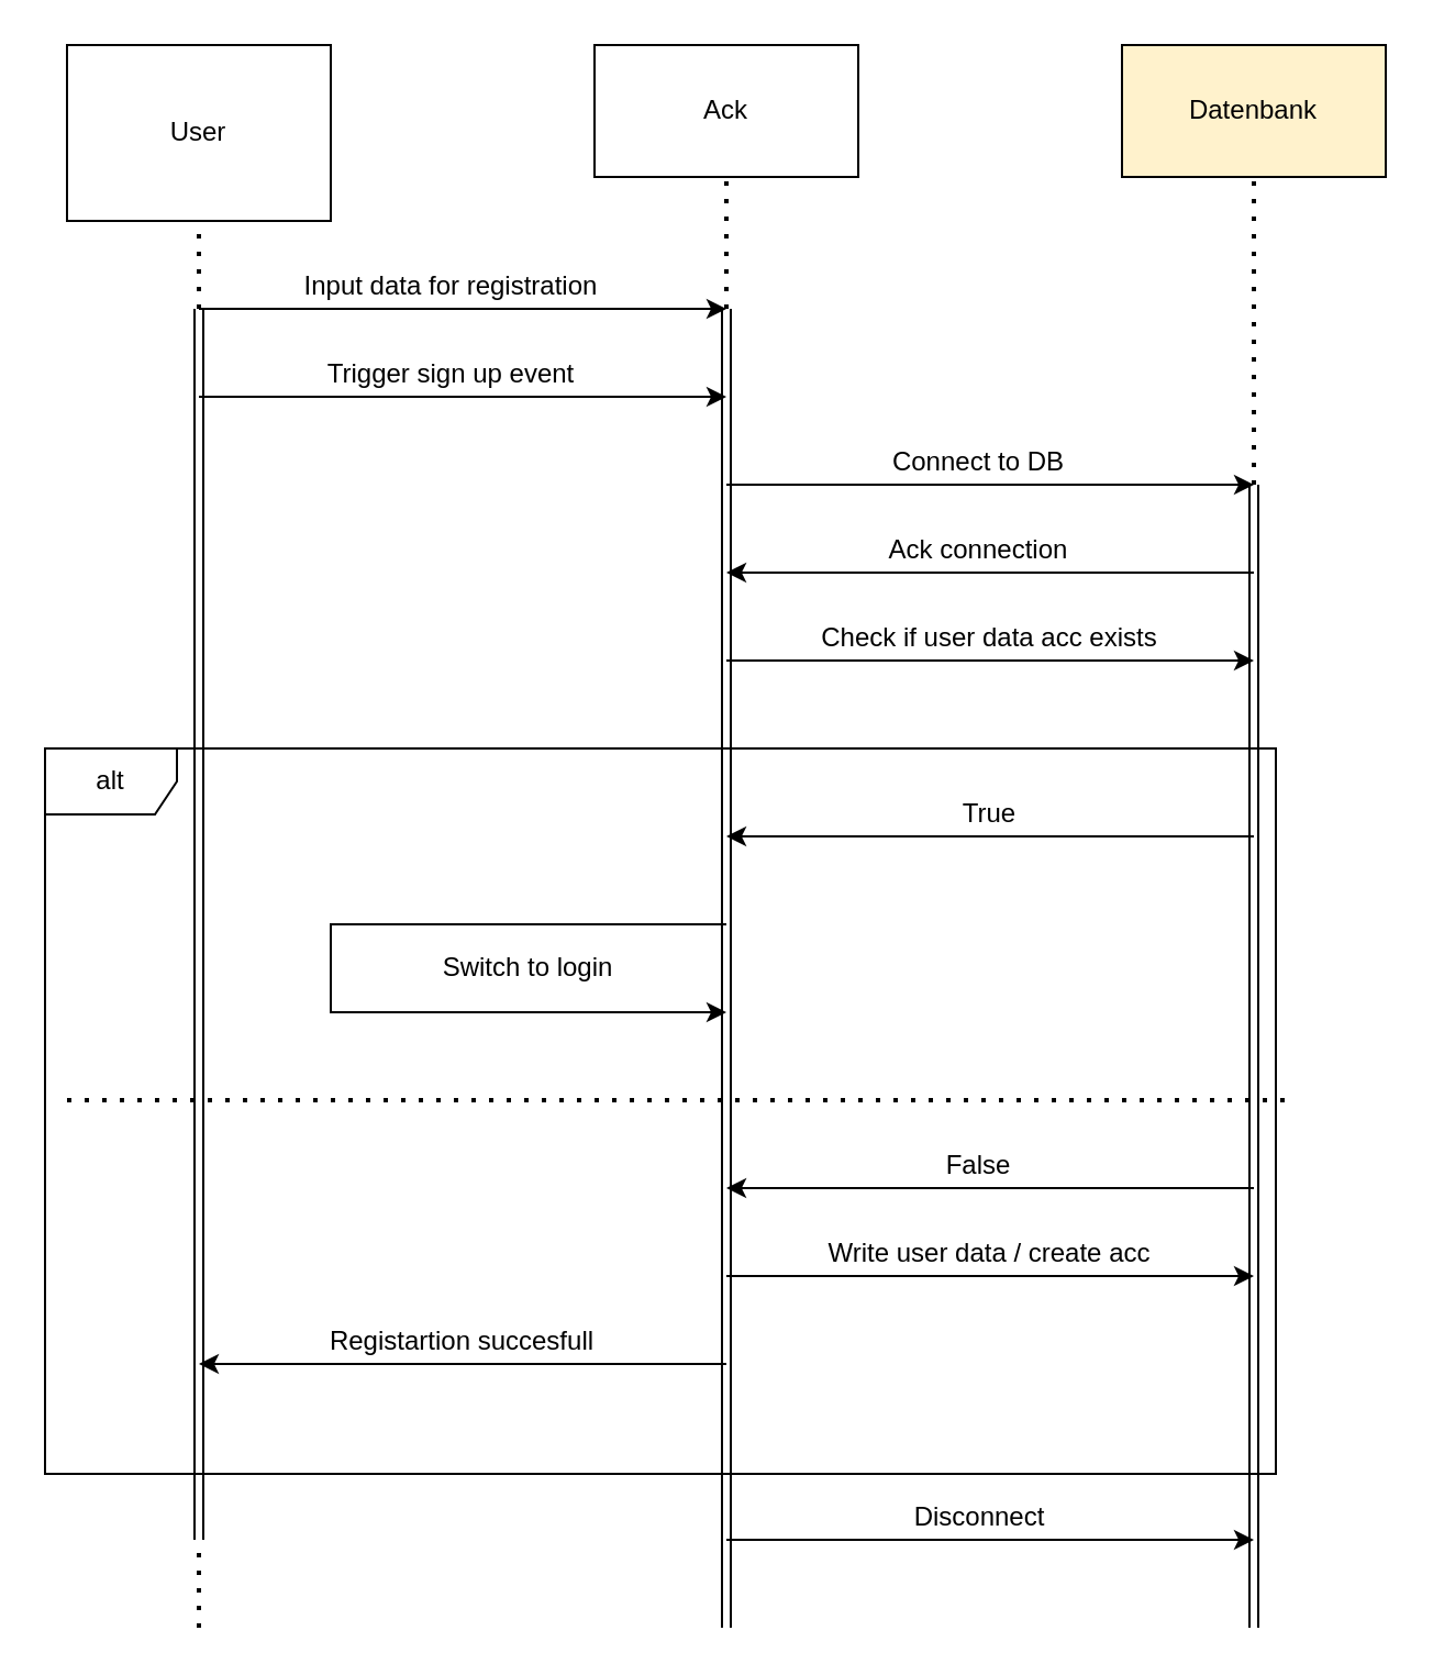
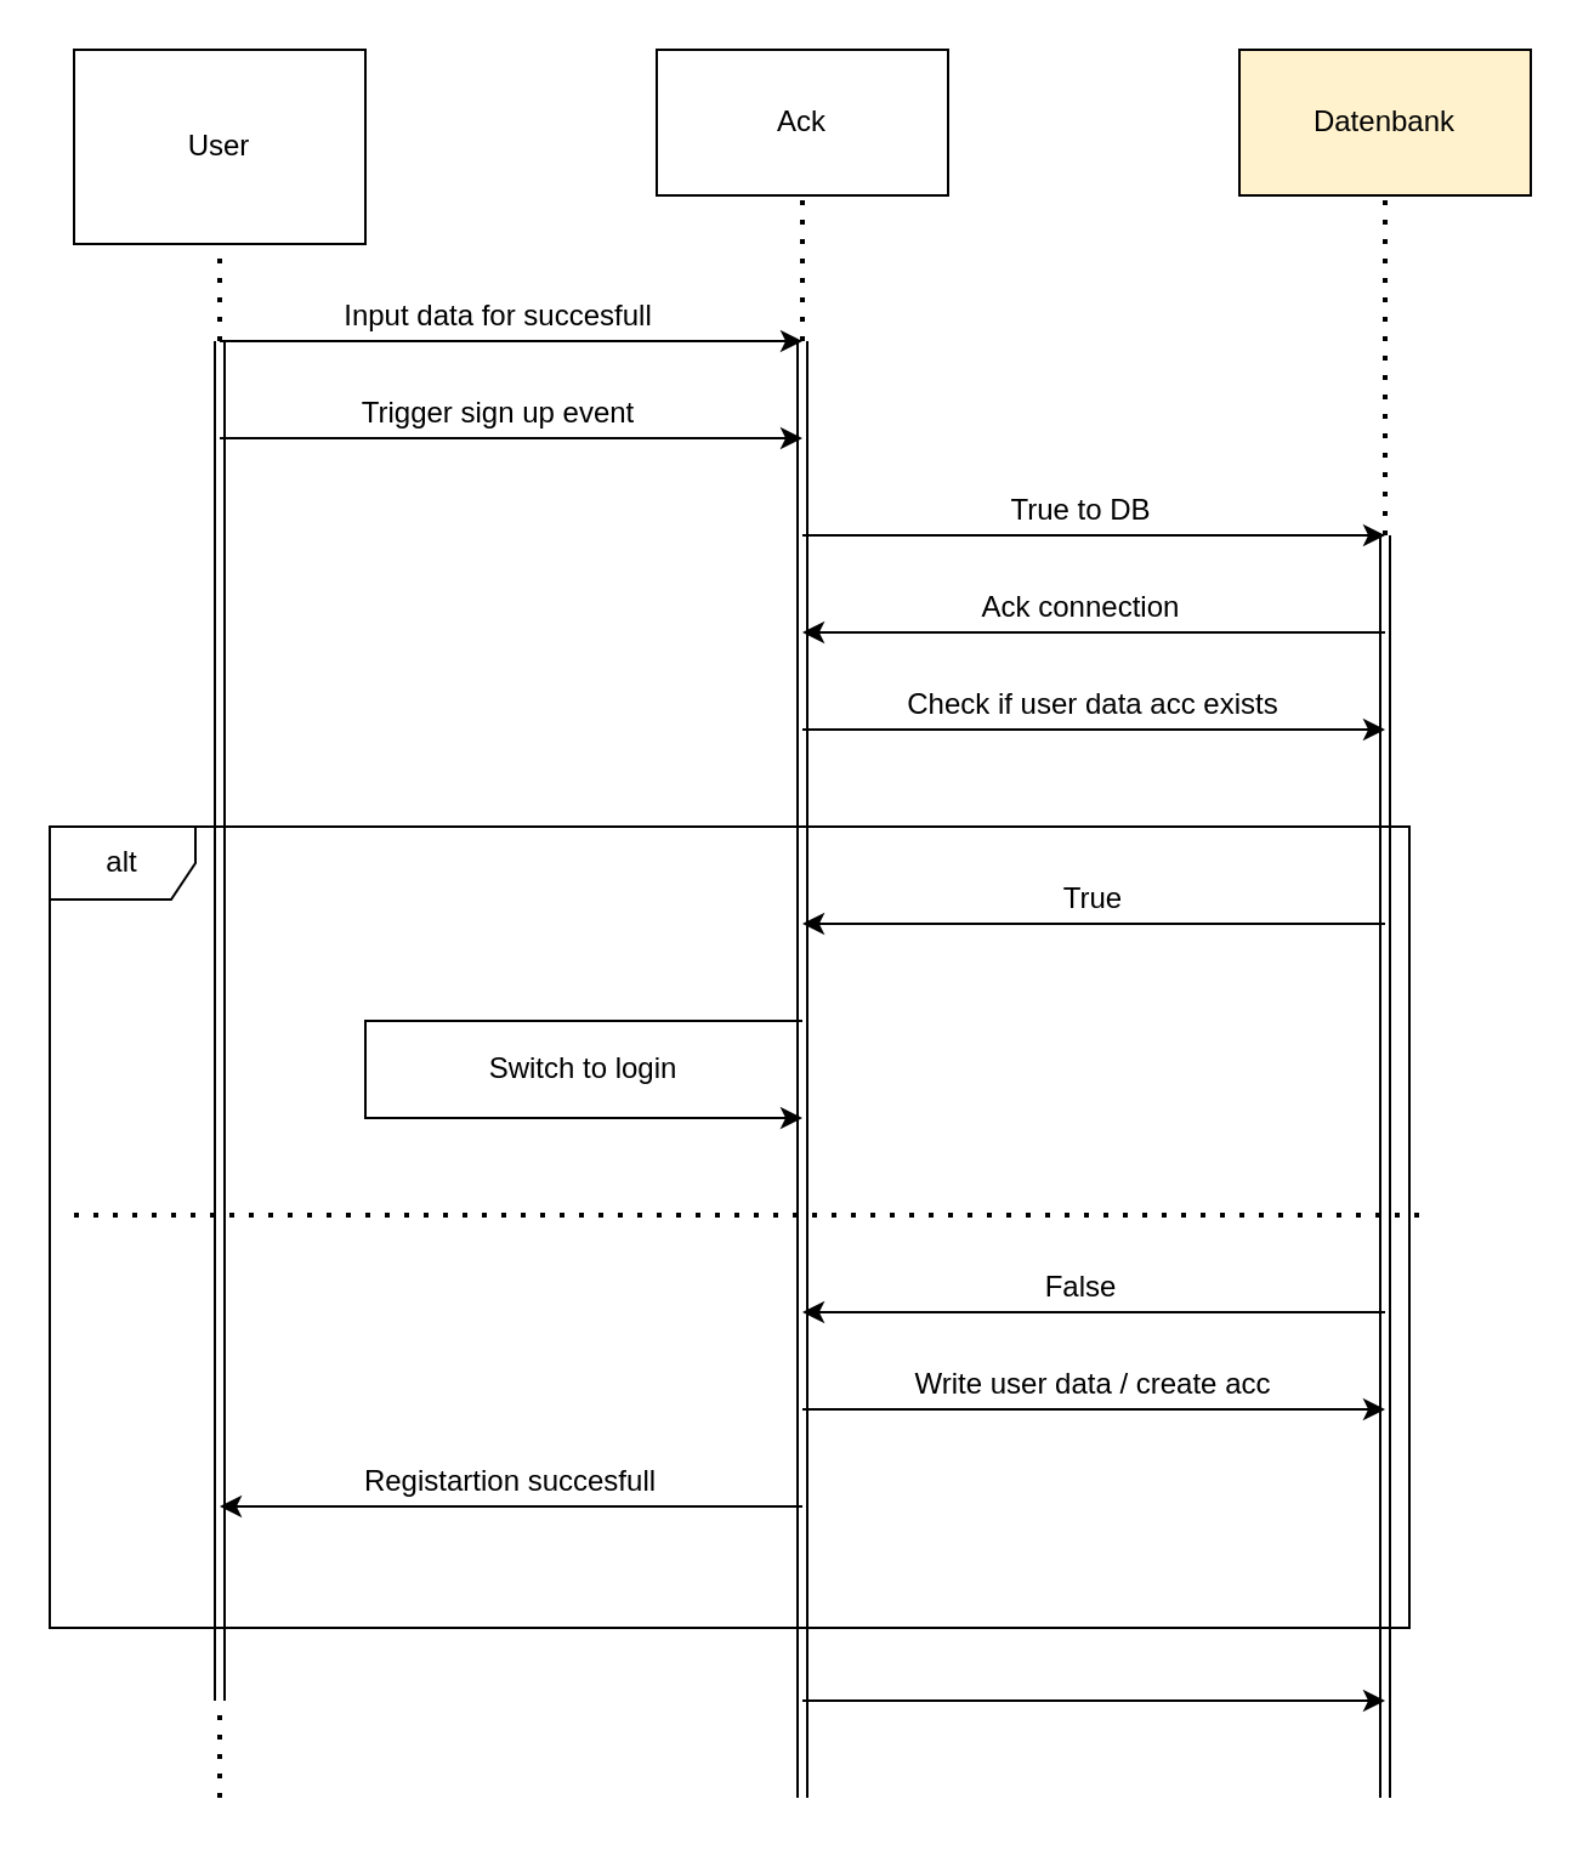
- <mxCell id="10" value="Input data for registration" style="text;html=1;strokeColor=none;fillColor=none;align=center;verticalAlign=middle;whiteSpace=wrap;rounded=0;" vertex="1" parent="1"><mxGeometry x="90" y="120" width="230" height="20" as="geometry" /></mxCell>
+ <mxCell id="10" value="Input data for succesfull" style="text;html=1;strokeColor=none;fillColor=none;align=center;verticalAlign=middle;whiteSpace=wrap;rounded=0;" vertex="1" parent="1"><mxGeometry x="90" y="120" width="230" height="20" as="geometry" /></mxCell>
- <mxCell id="16" value="Connect to DB" style="text;html=1;strokeColor=none;fillColor=none;align=center;verticalAlign=middle;whiteSpace=wrap;rounded=0;" vertex="1" parent="1"><mxGeometry x="330" y="200" width="230" height="20" as="geometry" /></mxCell>
+ <mxCell id="16" value="True to DB" style="text;html=1;strokeColor=none;fillColor=none;align=center;verticalAlign=middle;whiteSpace=wrap;rounded=0;" vertex="1" parent="1"><mxGeometry x="330" y="200" width="230" height="20" as="geometry" /></mxCell>
- <mxCell id="34" value="Disconnect" style="text;html=1;align=center;verticalAlign=middle;resizable=0;points=[];autosize=1;strokeColor=none;fillColor=none;" vertex="1" parent="1"><mxGeometry x="410" y="680" width="70" height="20" as="geometry" /></mxCell>
